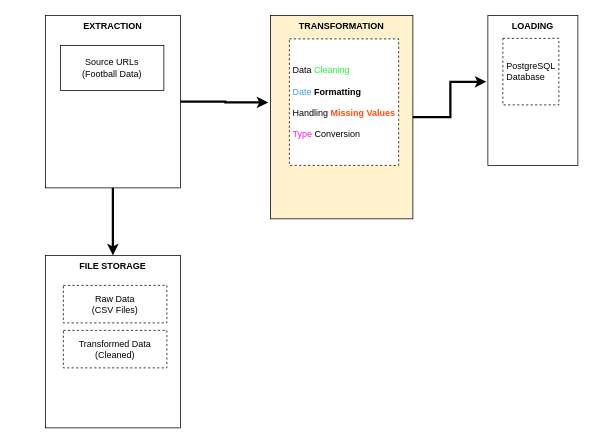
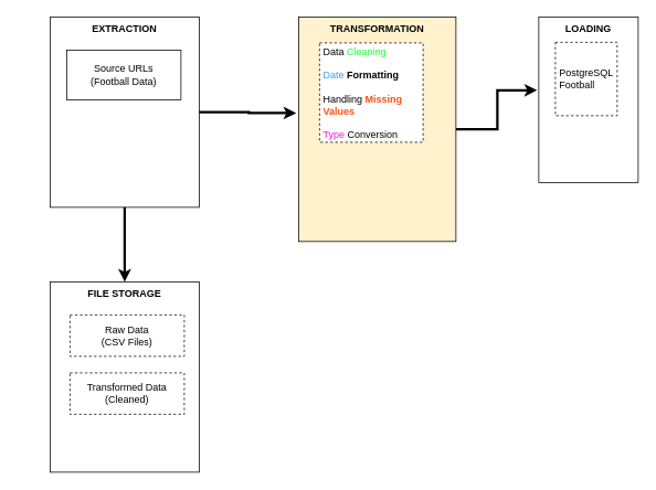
- <mxCell id="23" value="PostgreSQL Database" style="rounded=0;whiteSpace=wrap;html=1;dashed=1;spacingTop=1;spacing=5;fontSize=12;align=left;" vertex="1" parent="1"><mxGeometry x="670" y="50.67" width="74.66" height="88.65" as="geometry" /></mxCell>
+ <mxCell id="23" value="PostgreSQL Football" style="rounded=0;whiteSpace=wrap;html=1;dashed=1;spacingTop=1;spacing=5;fontSize=12;align=left;" vertex="1" parent="1"><mxGeometry x="670" y="50.67" width="74.66" height="88.65" as="geometry" /></mxCell>
- <mxCell id="16" value="Data &lt;font color=&quot;#1fff35&quot;&gt;Cleaning&lt;/font&gt;&lt;div&gt;&lt;br&gt;&lt;div style=&quot;font-size: 12px;&quot;&gt;&lt;font color=&quot;#3b9dff&quot;&gt;Date &lt;/font&gt;&lt;b&gt;Formatting&lt;/b&gt;&lt;/div&gt;&lt;div style=&quot;font-size: 12px;&quot;&gt;&lt;br&gt;&lt;/div&gt;&lt;div style=&quot;font-size: 12px;&quot;&gt;Handling &lt;b&gt;&lt;font color=&quot;#ff4d0d&quot;&gt;Missing Values&lt;/font&gt;&lt;/b&gt;&lt;/div&gt;&lt;div style=&quot;font-size: 12px;&quot;&gt;&lt;br&gt;&lt;/div&gt;&lt;div style=&quot;font-size: 12px;&quot;&gt;&lt;font color=&quot;#ff14e0&quot;&gt;Type &lt;/font&gt;Conversion&lt;/div&gt;&lt;/div&gt;" style="rounded=0;whiteSpace=wrap;html=1;dashed=1;spacingTop=1;spacing=5;fontSize=12;align=left;" vertex="1" parent="14"><mxGeometry x="25.34" y="31.35" width="145.66" height="168.65" as="geometry" /></mxCell>
+ <mxCell id="16" value="Data &lt;font color=&quot;#1fff35&quot;&gt;Cleaning&lt;/font&gt;&lt;div&gt;&lt;br&gt;&lt;div style=&quot;font-size: 12px;&quot;&gt;&lt;font color=&quot;#3b9dff&quot;&gt;Date &lt;/font&gt;&lt;b&gt;Formatting&lt;/b&gt;&lt;/div&gt;&lt;div style=&quot;font-size: 12px;&quot;&gt;&lt;br&gt;&lt;/div&gt;&lt;div style=&quot;font-size: 12px;&quot;&gt;Handling &lt;b&gt;&lt;font color=&quot;#ff4d0d&quot;&gt;Missing Values&lt;/font&gt;&lt;/b&gt;&lt;/div&gt;&lt;div style=&quot;font-size: 12px;&quot;&gt;&lt;br&gt;&lt;/div&gt;&lt;div style=&quot;font-size: 12px;&quot;&gt;&lt;font color=&quot;#ff14e0&quot;&gt;Type &lt;/font&gt;Conversion&lt;/div&gt;&lt;/div&gt;" style="rounded=0;whiteSpace=wrap;html=1;dashed=1;spacingTop=1;spacing=5;fontSize=12;align=left;" vertex="1" parent="14"><mxGeometry x="25.34" y="31.35" width="125" height="120" as="geometry" /></mxCell>
- <mxCell id="10" value="Transformed Data&lt;div&gt;(Cleaned)&lt;/div&gt;" style="rounded=0;whiteSpace=wrap;html=1;dashed=1;" vertex="1" parent="7"><mxGeometry x="24" y="100" width="138" height="50" as="geometry" /></mxCell>
+ <mxCell id="10" value="Transformed Data&lt;div&gt;(Cleaned)&lt;/div&gt;" style="rounded=0;whiteSpace=wrap;html=1;dashed=1;" vertex="1" parent="7"><mxGeometry x="24" y="110" width="138" height="50" as="geometry" /></mxCell>
